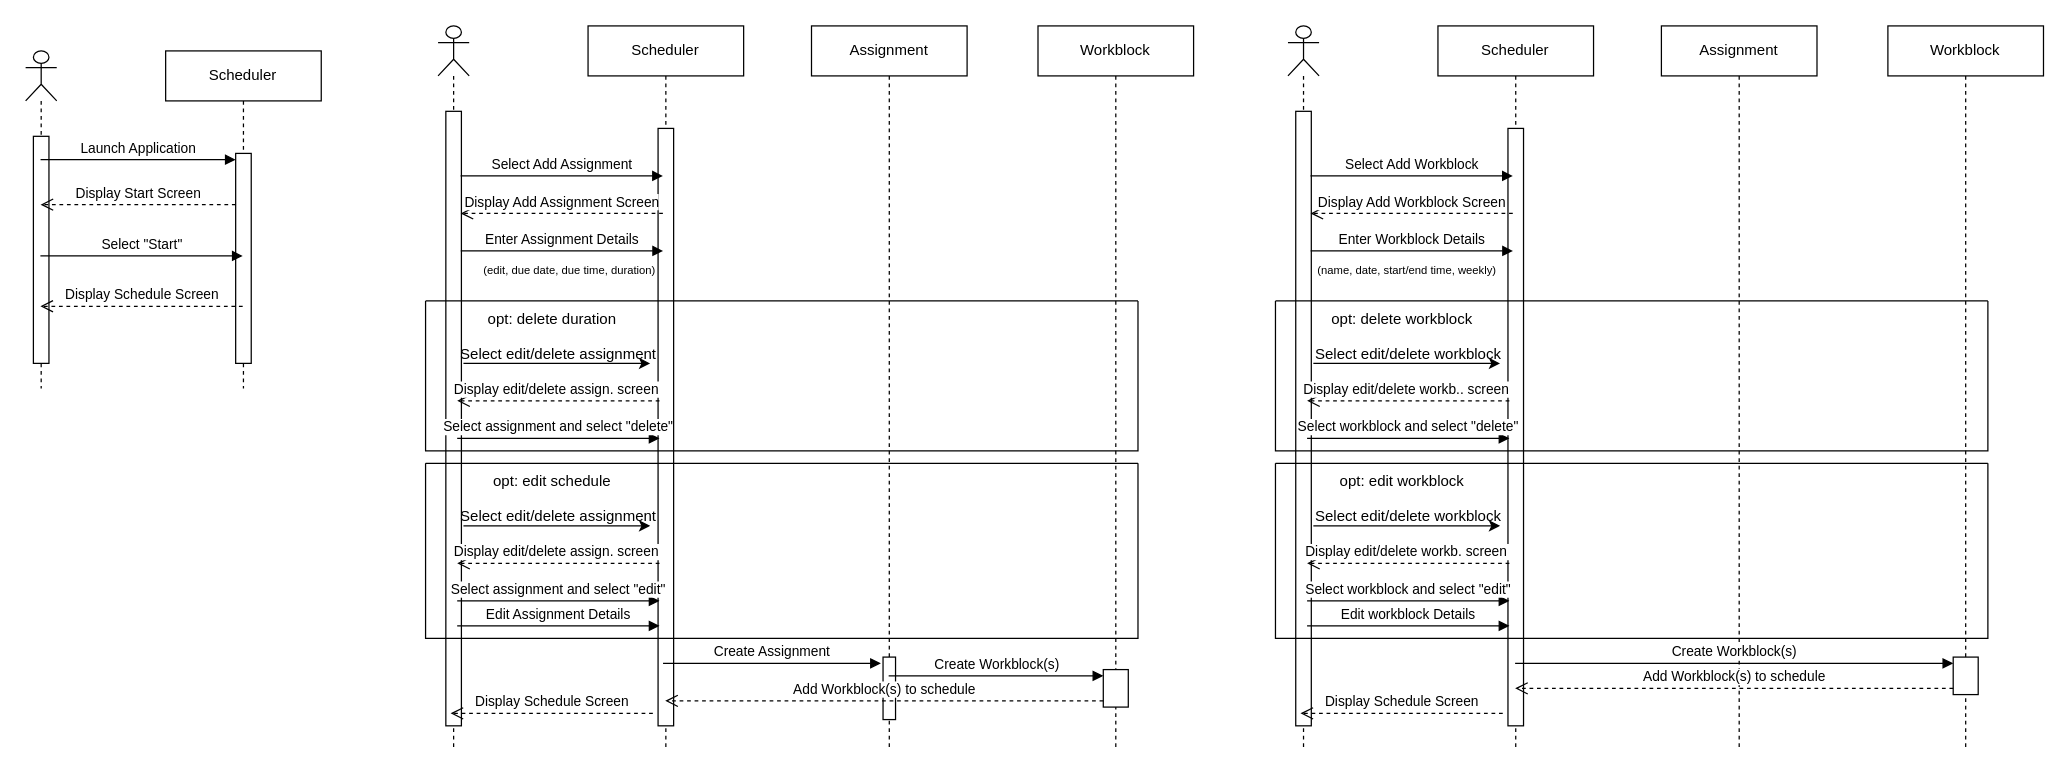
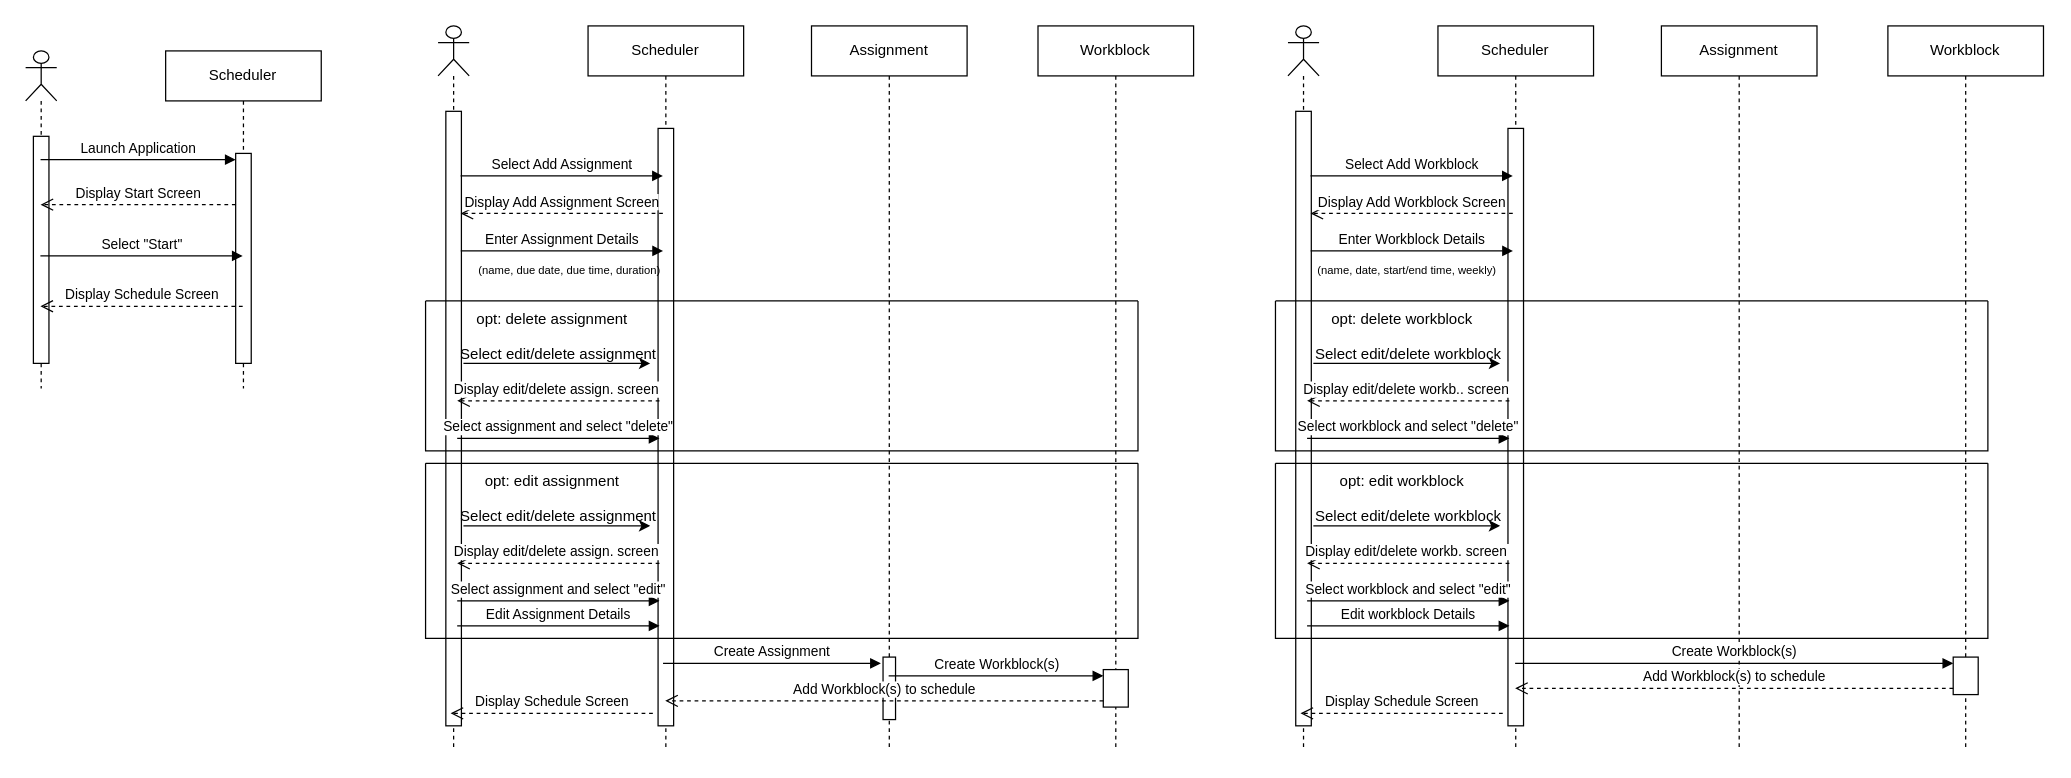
- <mxCell id="24" value="&lt;font style=&quot;font-size: 9px;&quot;&gt;(edit, due date, due time, duration)&lt;/font&gt;" style="text;html=1;align=center;verticalAlign=middle;resizable=0;points=[];autosize=1;strokeColor=none;fillColor=none;" vertex="1" parent="1"><mxGeometry x="370" y="200" width="170" height="30" as="geometry" /></mxCell>
+ <mxCell id="24" value="&lt;font style=&quot;font-size: 9px;&quot;&gt;(name, due date, due time, duration)&lt;/font&gt;" style="text;html=1;align=center;verticalAlign=middle;resizable=0;points=[];autosize=1;strokeColor=none;fillColor=none;" vertex="1" parent="1"><mxGeometry x="370" y="200" width="170" height="30" as="geometry" /></mxCell>
- <mxCell id="33" value="opt: delete duration" style="text;html=1;align=center;verticalAlign=middle;resizable=0;points=[];autosize=1;strokeColor=none;fillColor=none;" vertex="1" parent="32"><mxGeometry x="31.22" width="140" height="30" as="geometry" /></mxCell>
+ <mxCell id="33" value="opt: delete assignment" style="text;html=1;align=center;verticalAlign=middle;resizable=0;points=[];autosize=1;strokeColor=none;fillColor=none;" vertex="1" parent="32"><mxGeometry x="31.22" width="140" height="30" as="geometry" /></mxCell>
- <mxCell id="26" value="opt: edit schedule" style="text;html=1;align=center;verticalAlign=middle;resizable=0;points=[];autosize=1;strokeColor=none;fillColor=none;" vertex="1" parent="25"><mxGeometry x="36.22" width="130" height="30" as="geometry" /></mxCell>
+ <mxCell id="26" value="opt: edit assignment" style="text;html=1;align=center;verticalAlign=middle;resizable=0;points=[];autosize=1;strokeColor=none;fillColor=none;" vertex="1" parent="25"><mxGeometry x="36.22" width="130" height="30" as="geometry" /></mxCell>
